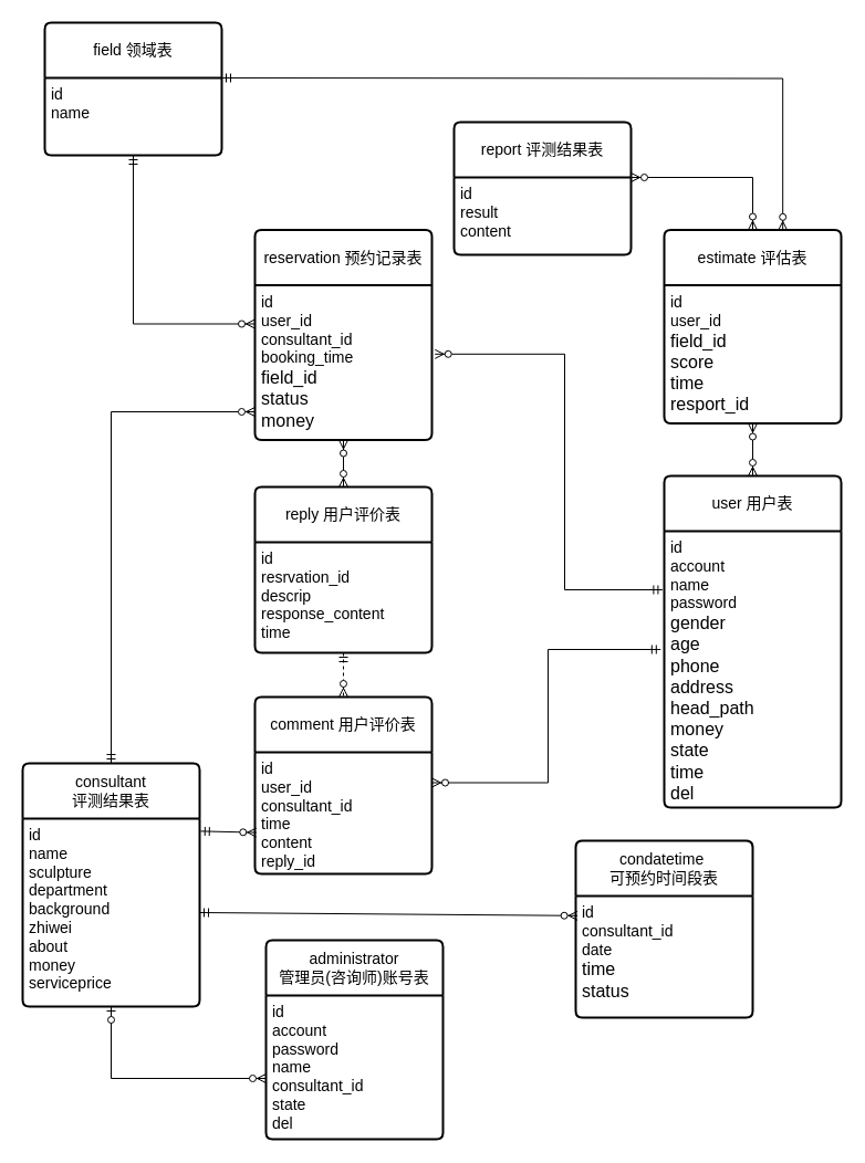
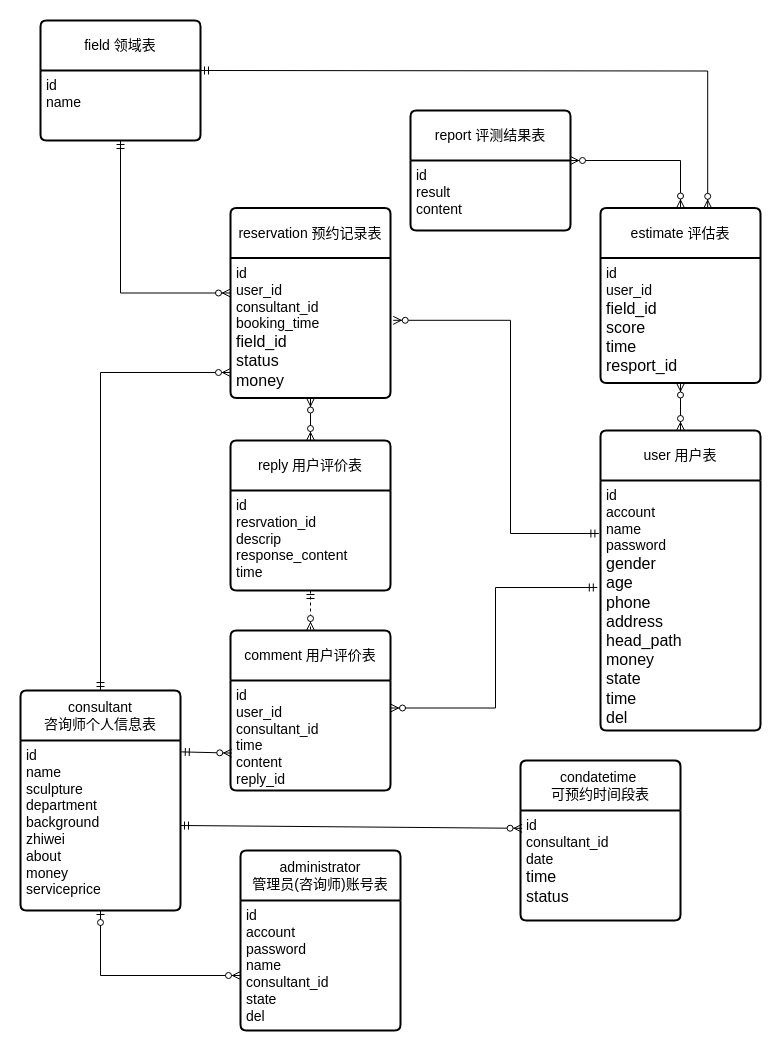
- <mxCell id="25" value="consultant&lt;div&gt;评测结果表&lt;/div&gt;" style="swimlane;childLayout=stackLayout;horizontal=1;startSize=50;horizontalStack=0;rounded=1;fontSize=14;fontStyle=0;strokeWidth=2;resizeParent=0;resizeLast=1;shadow=0;dashed=0;align=center;arcSize=4;whiteSpace=wrap;html=1;" vertex="1" parent="1"><mxGeometry x="20" y="690" width="160" height="220" as="geometry" /></mxCell>
+ <mxCell id="25" value="consultant&lt;div&gt;咨询师个人信息表&lt;/div&gt;" style="swimlane;childLayout=stackLayout;horizontal=1;startSize=50;horizontalStack=0;rounded=1;fontSize=14;fontStyle=0;strokeWidth=2;resizeParent=0;resizeLast=1;shadow=0;dashed=0;align=center;arcSize=4;whiteSpace=wrap;html=1;" vertex="1" parent="1"><mxGeometry x="20" y="690" width="160" height="220" as="geometry" /></mxCell>
